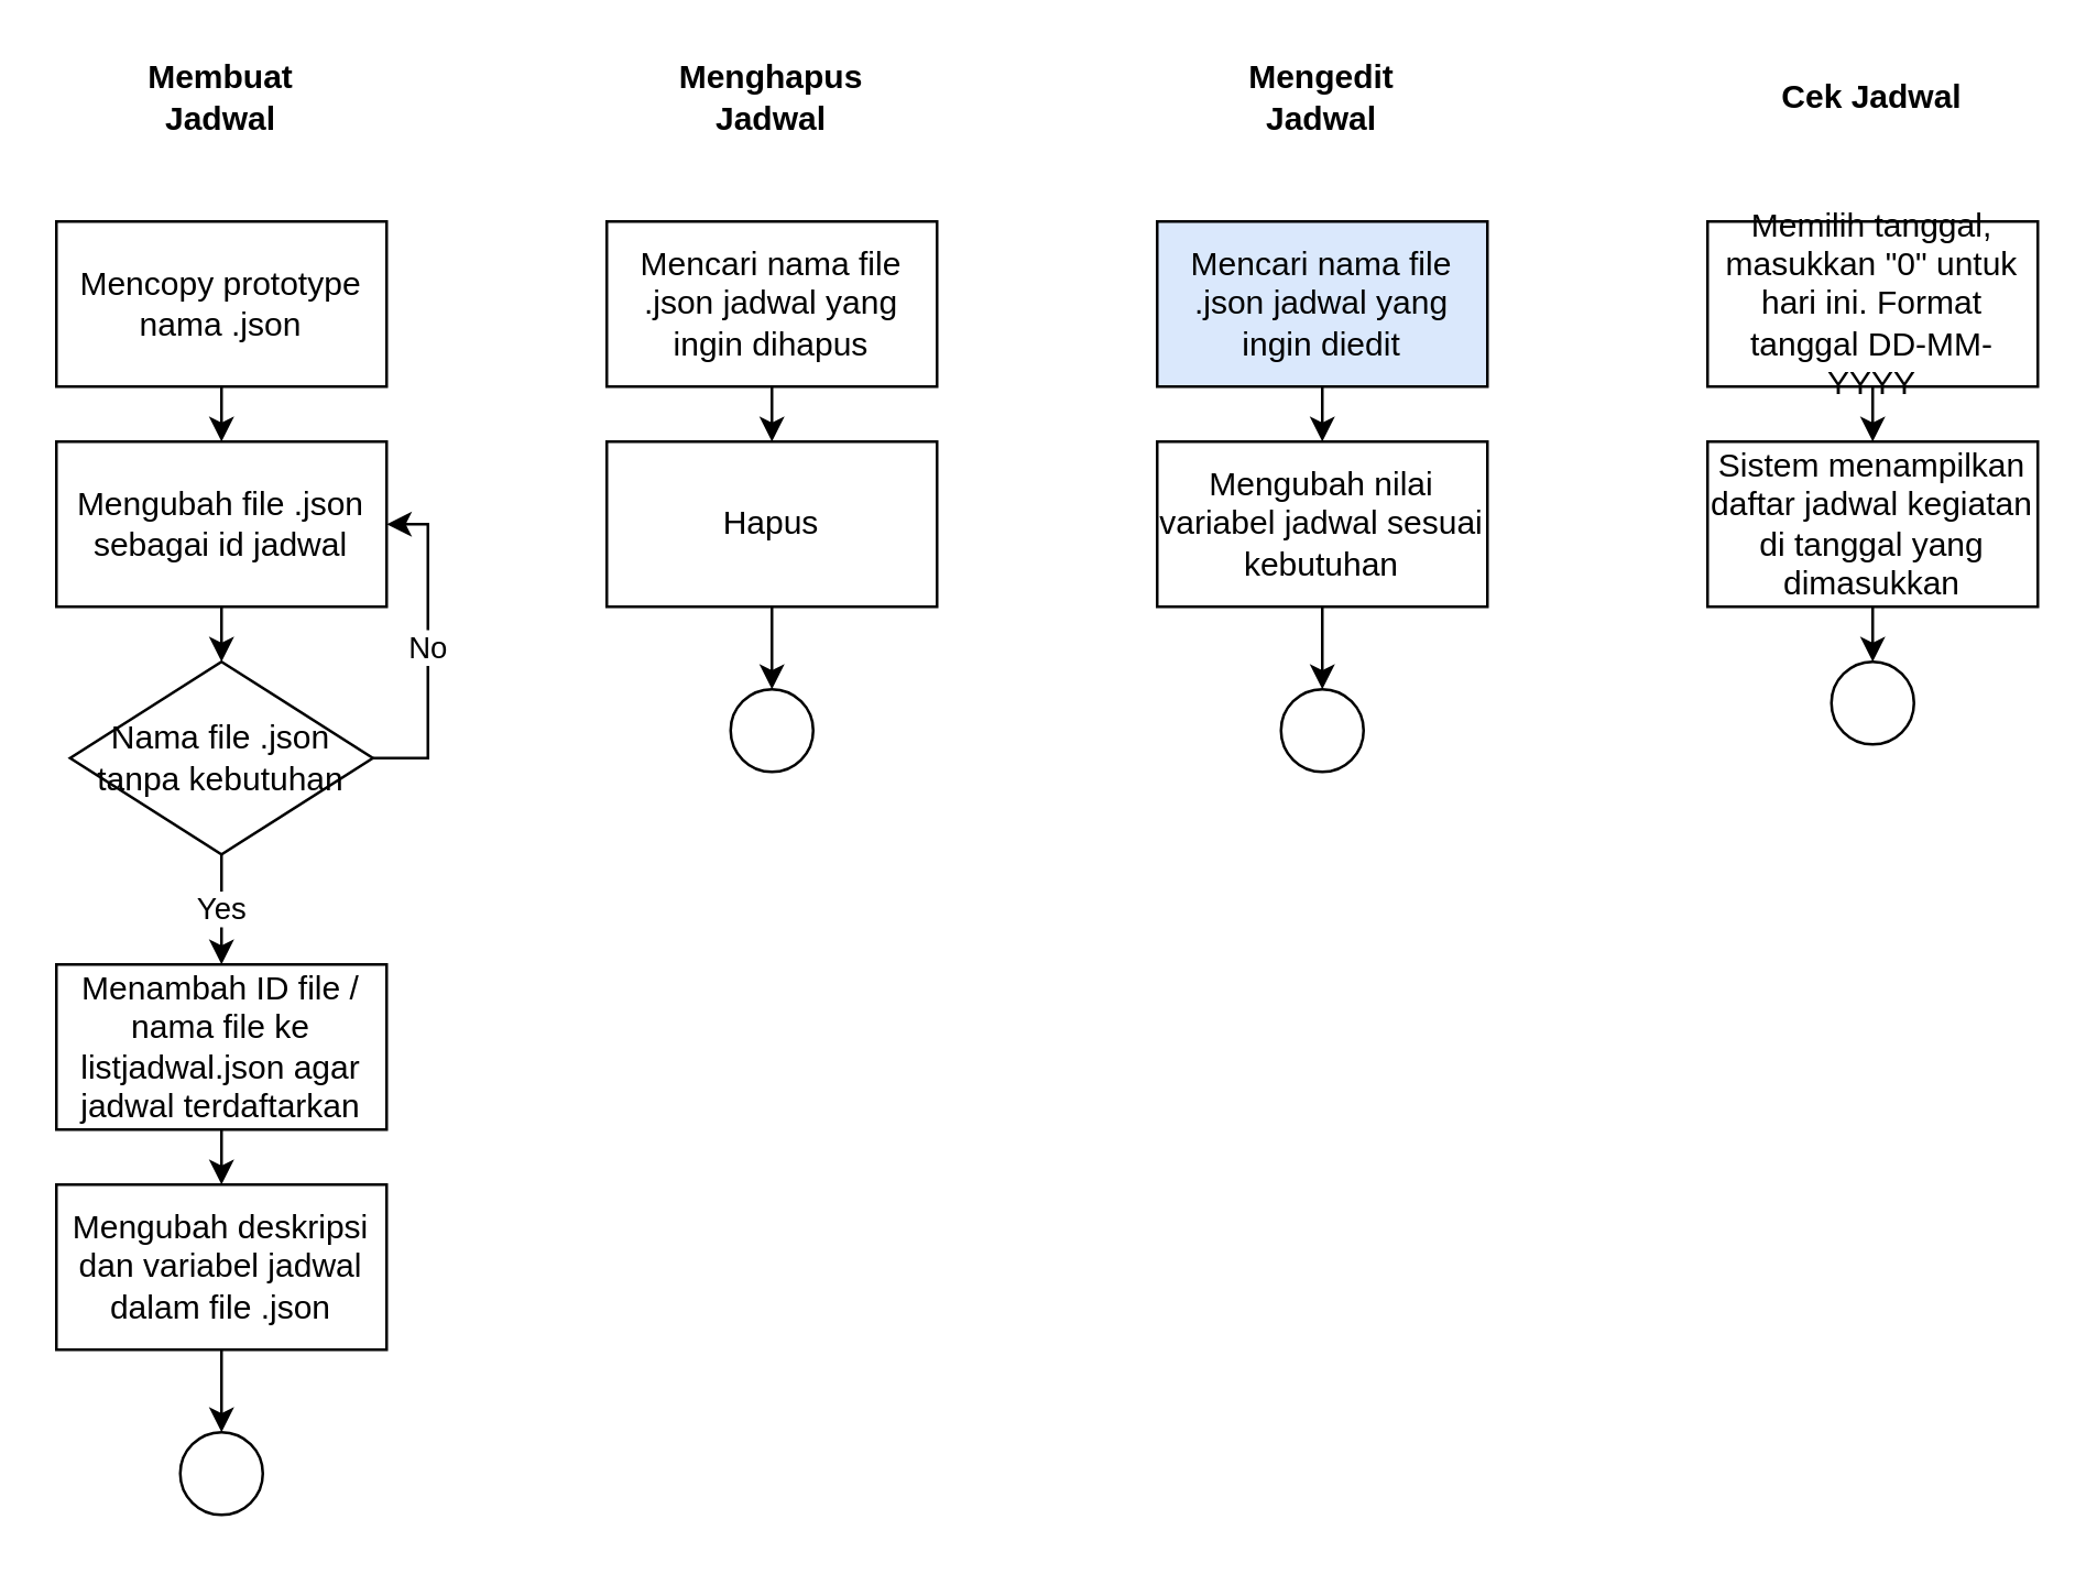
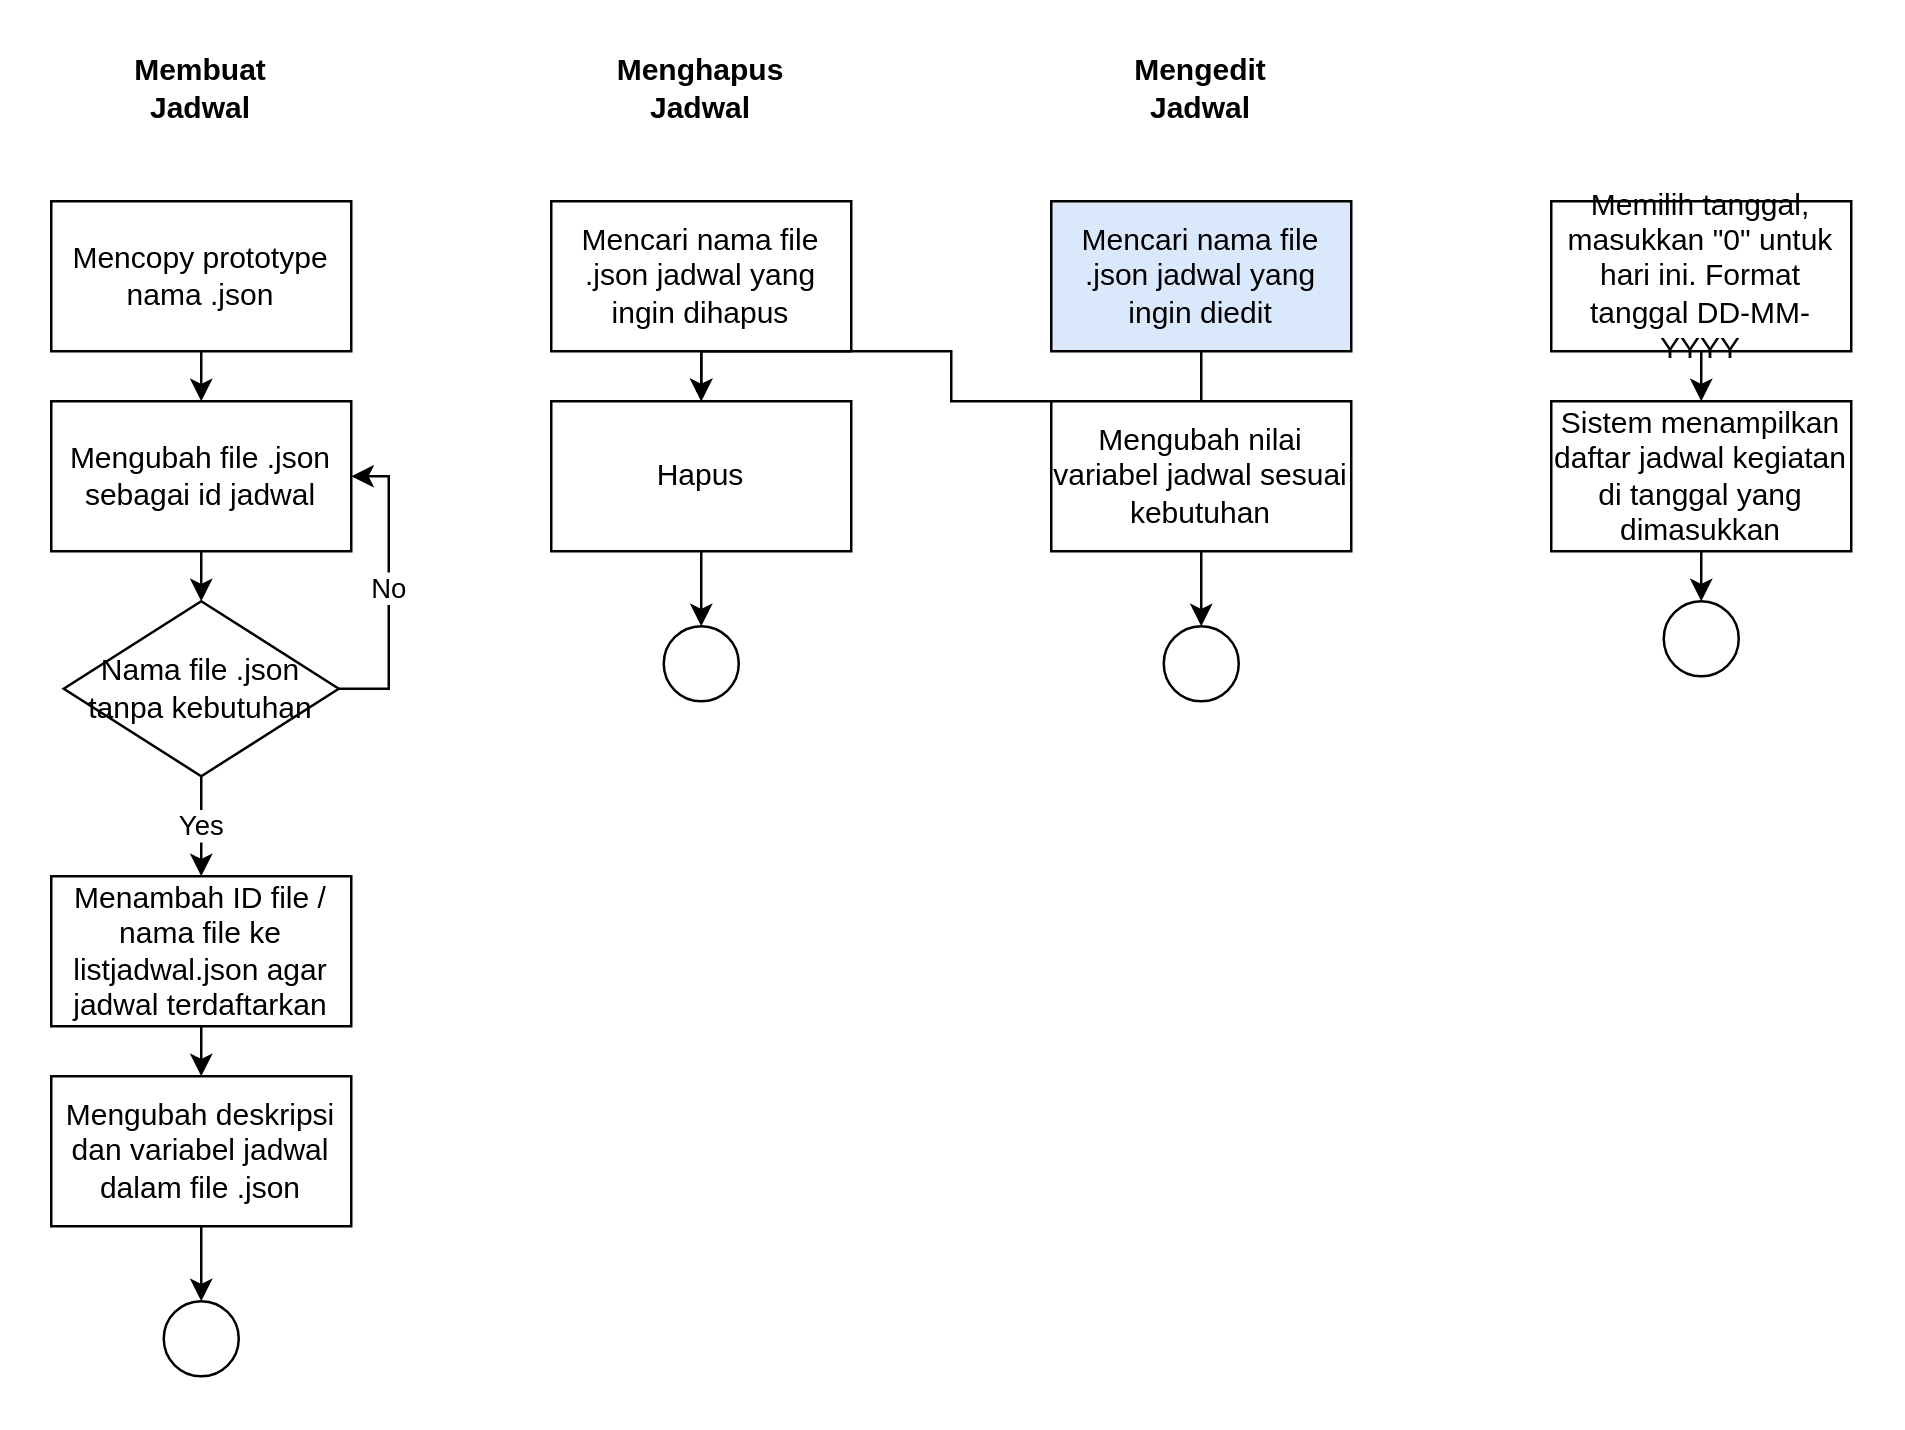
- <mxCell id="27" value="&lt;b&gt;Cek Jadwal&lt;br&gt;&lt;/b&gt;" style="text;html=1;strokeColor=none;fillColor=none;align=center;verticalAlign=middle;whiteSpace=wrap;rounded=0;" vertex="1" parent="1"><mxGeometry x="645" y="20" width="70" height="30" as="geometry" /></mxCell>
- <mxCell id="17" style="edgeStyle=orthogonalEdgeStyle;rounded=0;orthogonalLoop=1;jettySize=auto;html=1;exitX=0.5;exitY=1;exitDx=0;exitDy=0;entryX=0.5;entryY=0;entryDx=0;entryDy=0;" edge="1" parent="1" source="18" target="22"><mxGeometry relative="1" as="geometry" /></mxCell>
+ <mxCell id="17" style="edgeStyle=orthogonalEdgeStyle;rounded=0;orthogonalLoop=1;jettySize=auto;html=1;exitX=0.5;exitY=1;exitDx=0;exitDy=0;" edge="1" parent="1" source="18" target="15"><mxGeometry relative="1" as="geometry" /></mxCell>
